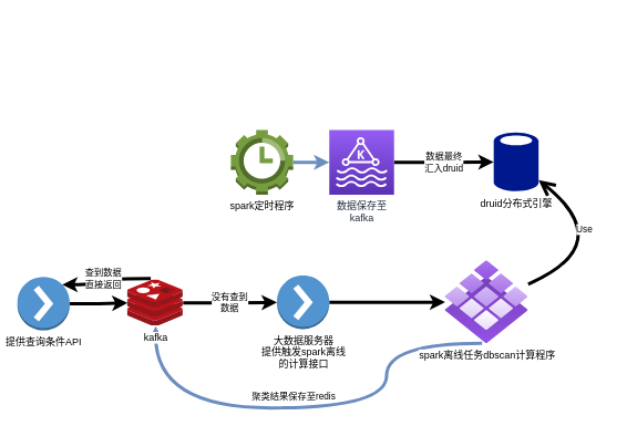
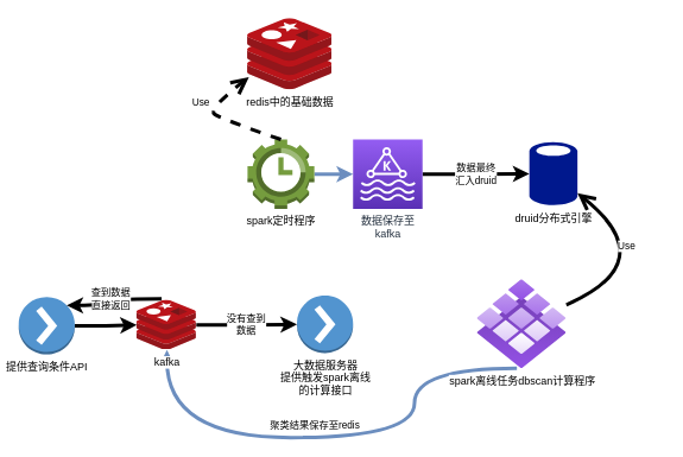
+ <mxCell id="14" value="redis中的基础数据" style="aspect=fixed;html=1;points=[];align=center;image;fontSize=12;image=img/lib/mscae/Cache_Redis_Product.svg;" vertex="1" parent="1"><mxGeometry x="277.5" y="20" width="95" height="80" as="geometry" /></mxCell>
+ <mxCell id="15" value="Use" style="endArrow=open;endSize=12;dashed=1;html=1;strokeWidth=4;exitX=0.5;exitY=0;exitDx=0;exitDy=0;exitPerimeter=0;entryX=0.016;entryY=0.825;entryDx=0;entryDy=0;entryPerimeter=0;curved=1;" edge="1" parent="1" source="10" target="14"><mxGeometry x="0.21" y="11" width="160" relative="1" as="geometry"><mxPoint x="543" y="86.5" as="sourcePoint" /><mxPoint x="405.5" y="86.5" as="targetPoint" /><mxPoint x="-1" y="1" as="offset" /><Array as="points"><mxPoint x="248" y="133" /><mxPoint x="233" y="122" /></Array></mxGeometry></mxCell>
- <mxCell id="4" value="" style="edgeStyle=orthogonalEdgeStyle;rounded=0;orthogonalLoop=1;jettySize=auto;html=1;strokeWidth=4;" edge="1" parent="1" source="5" target="7"><mxGeometry relative="1" as="geometry" /></mxCell>
